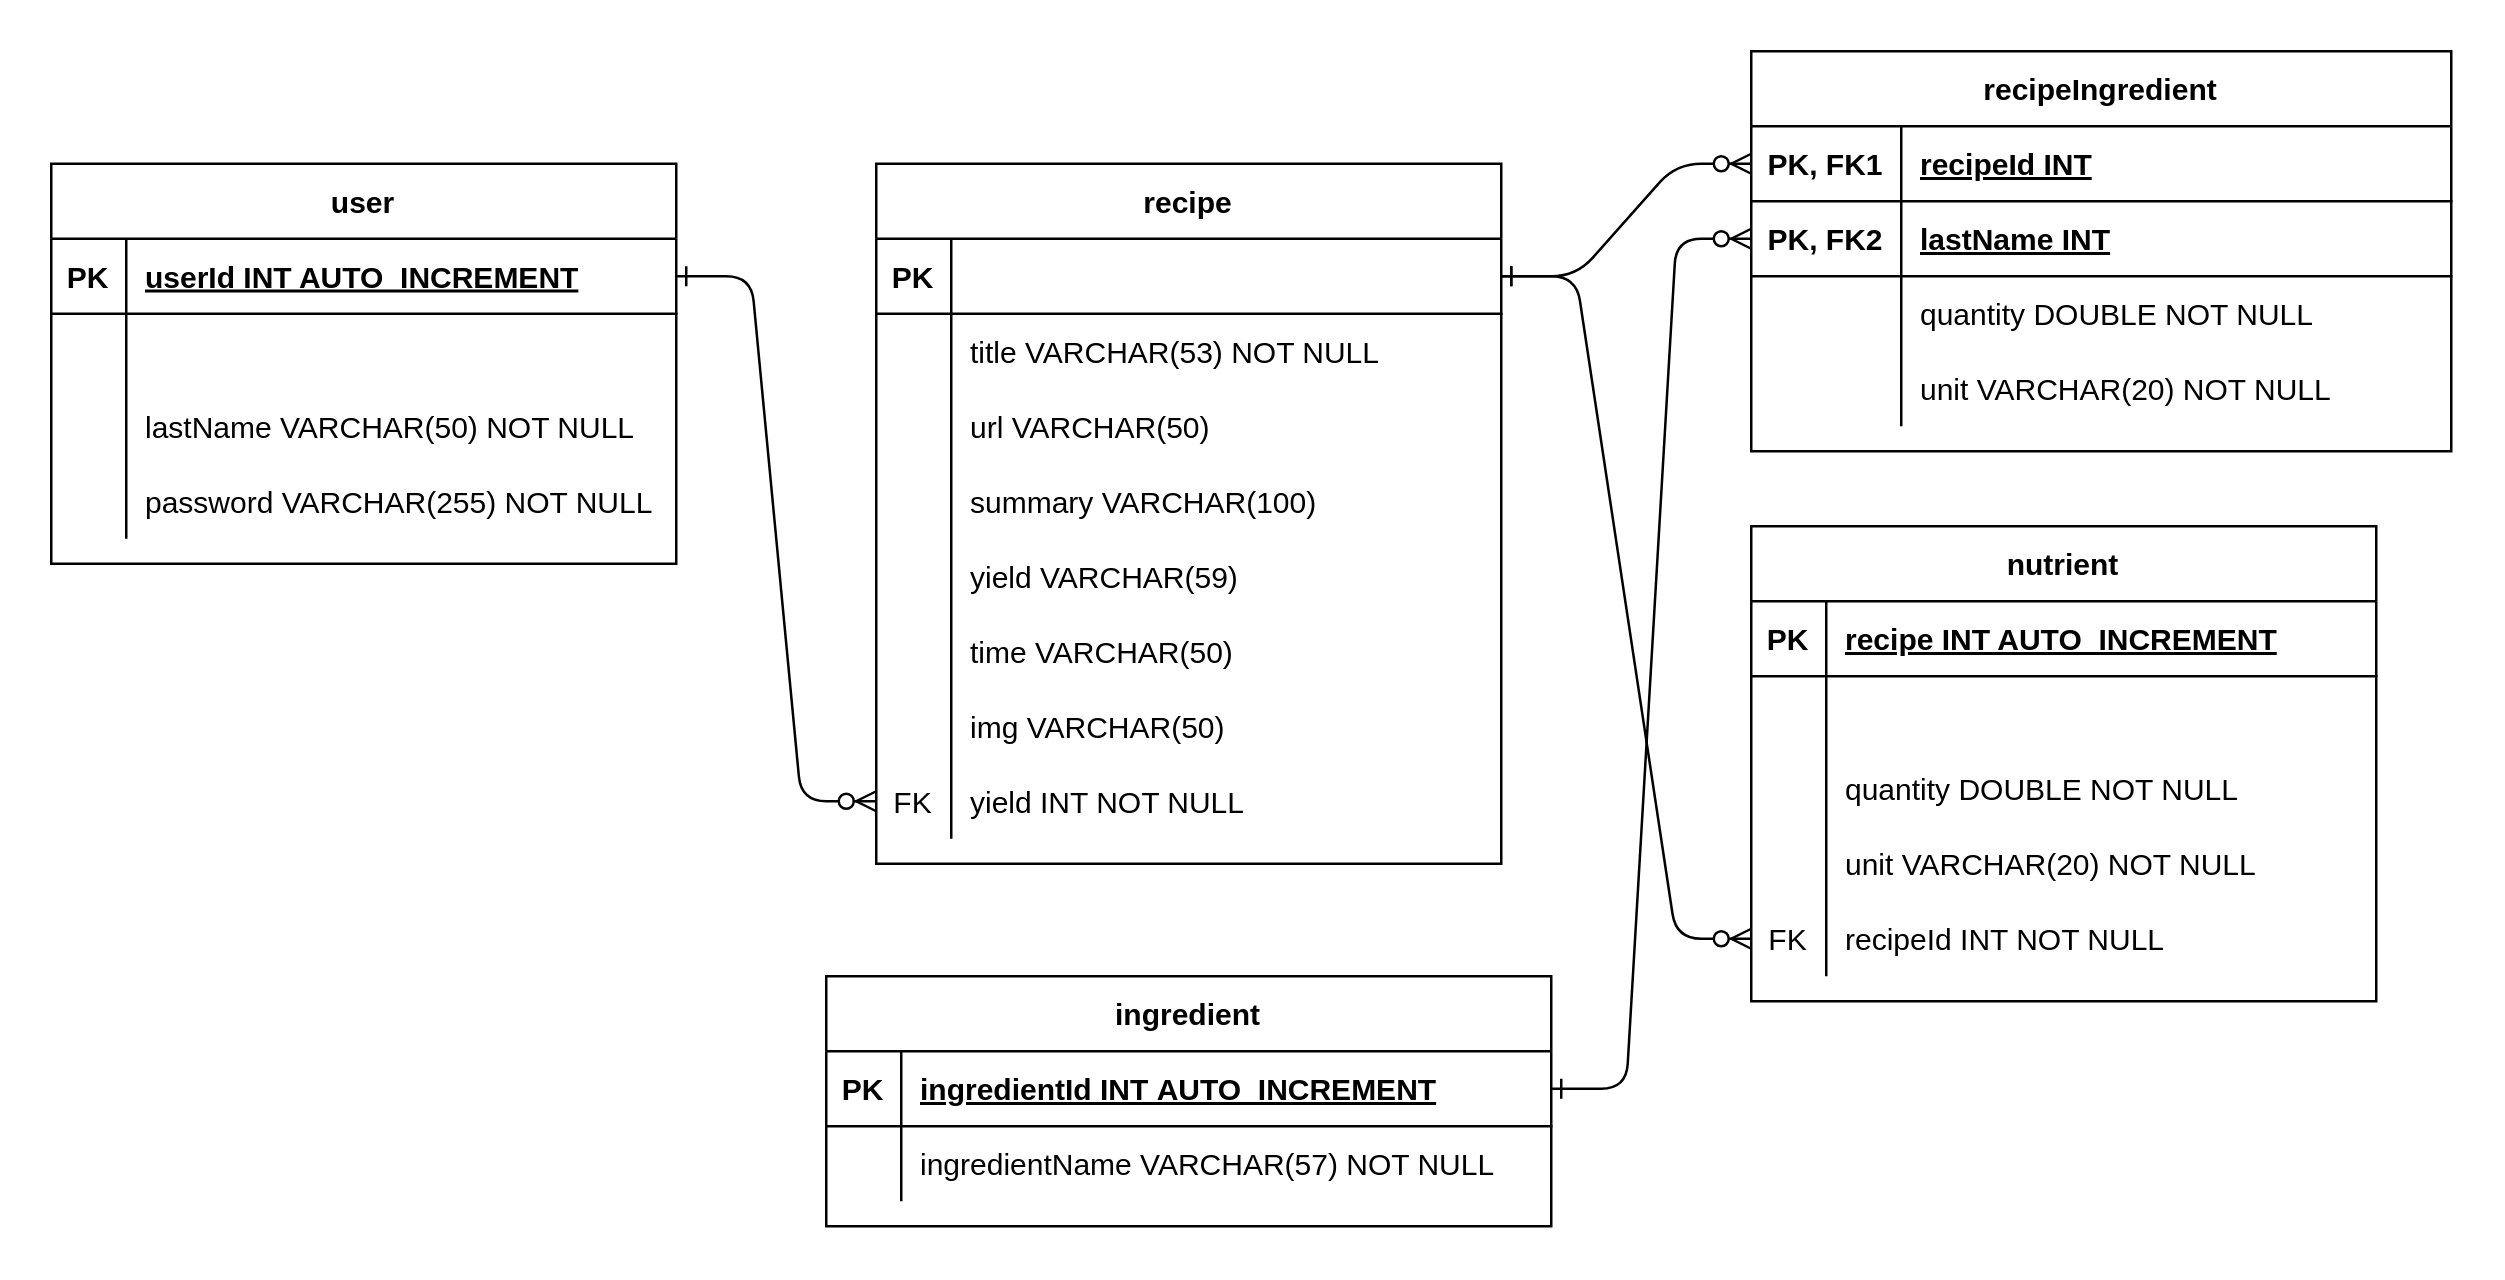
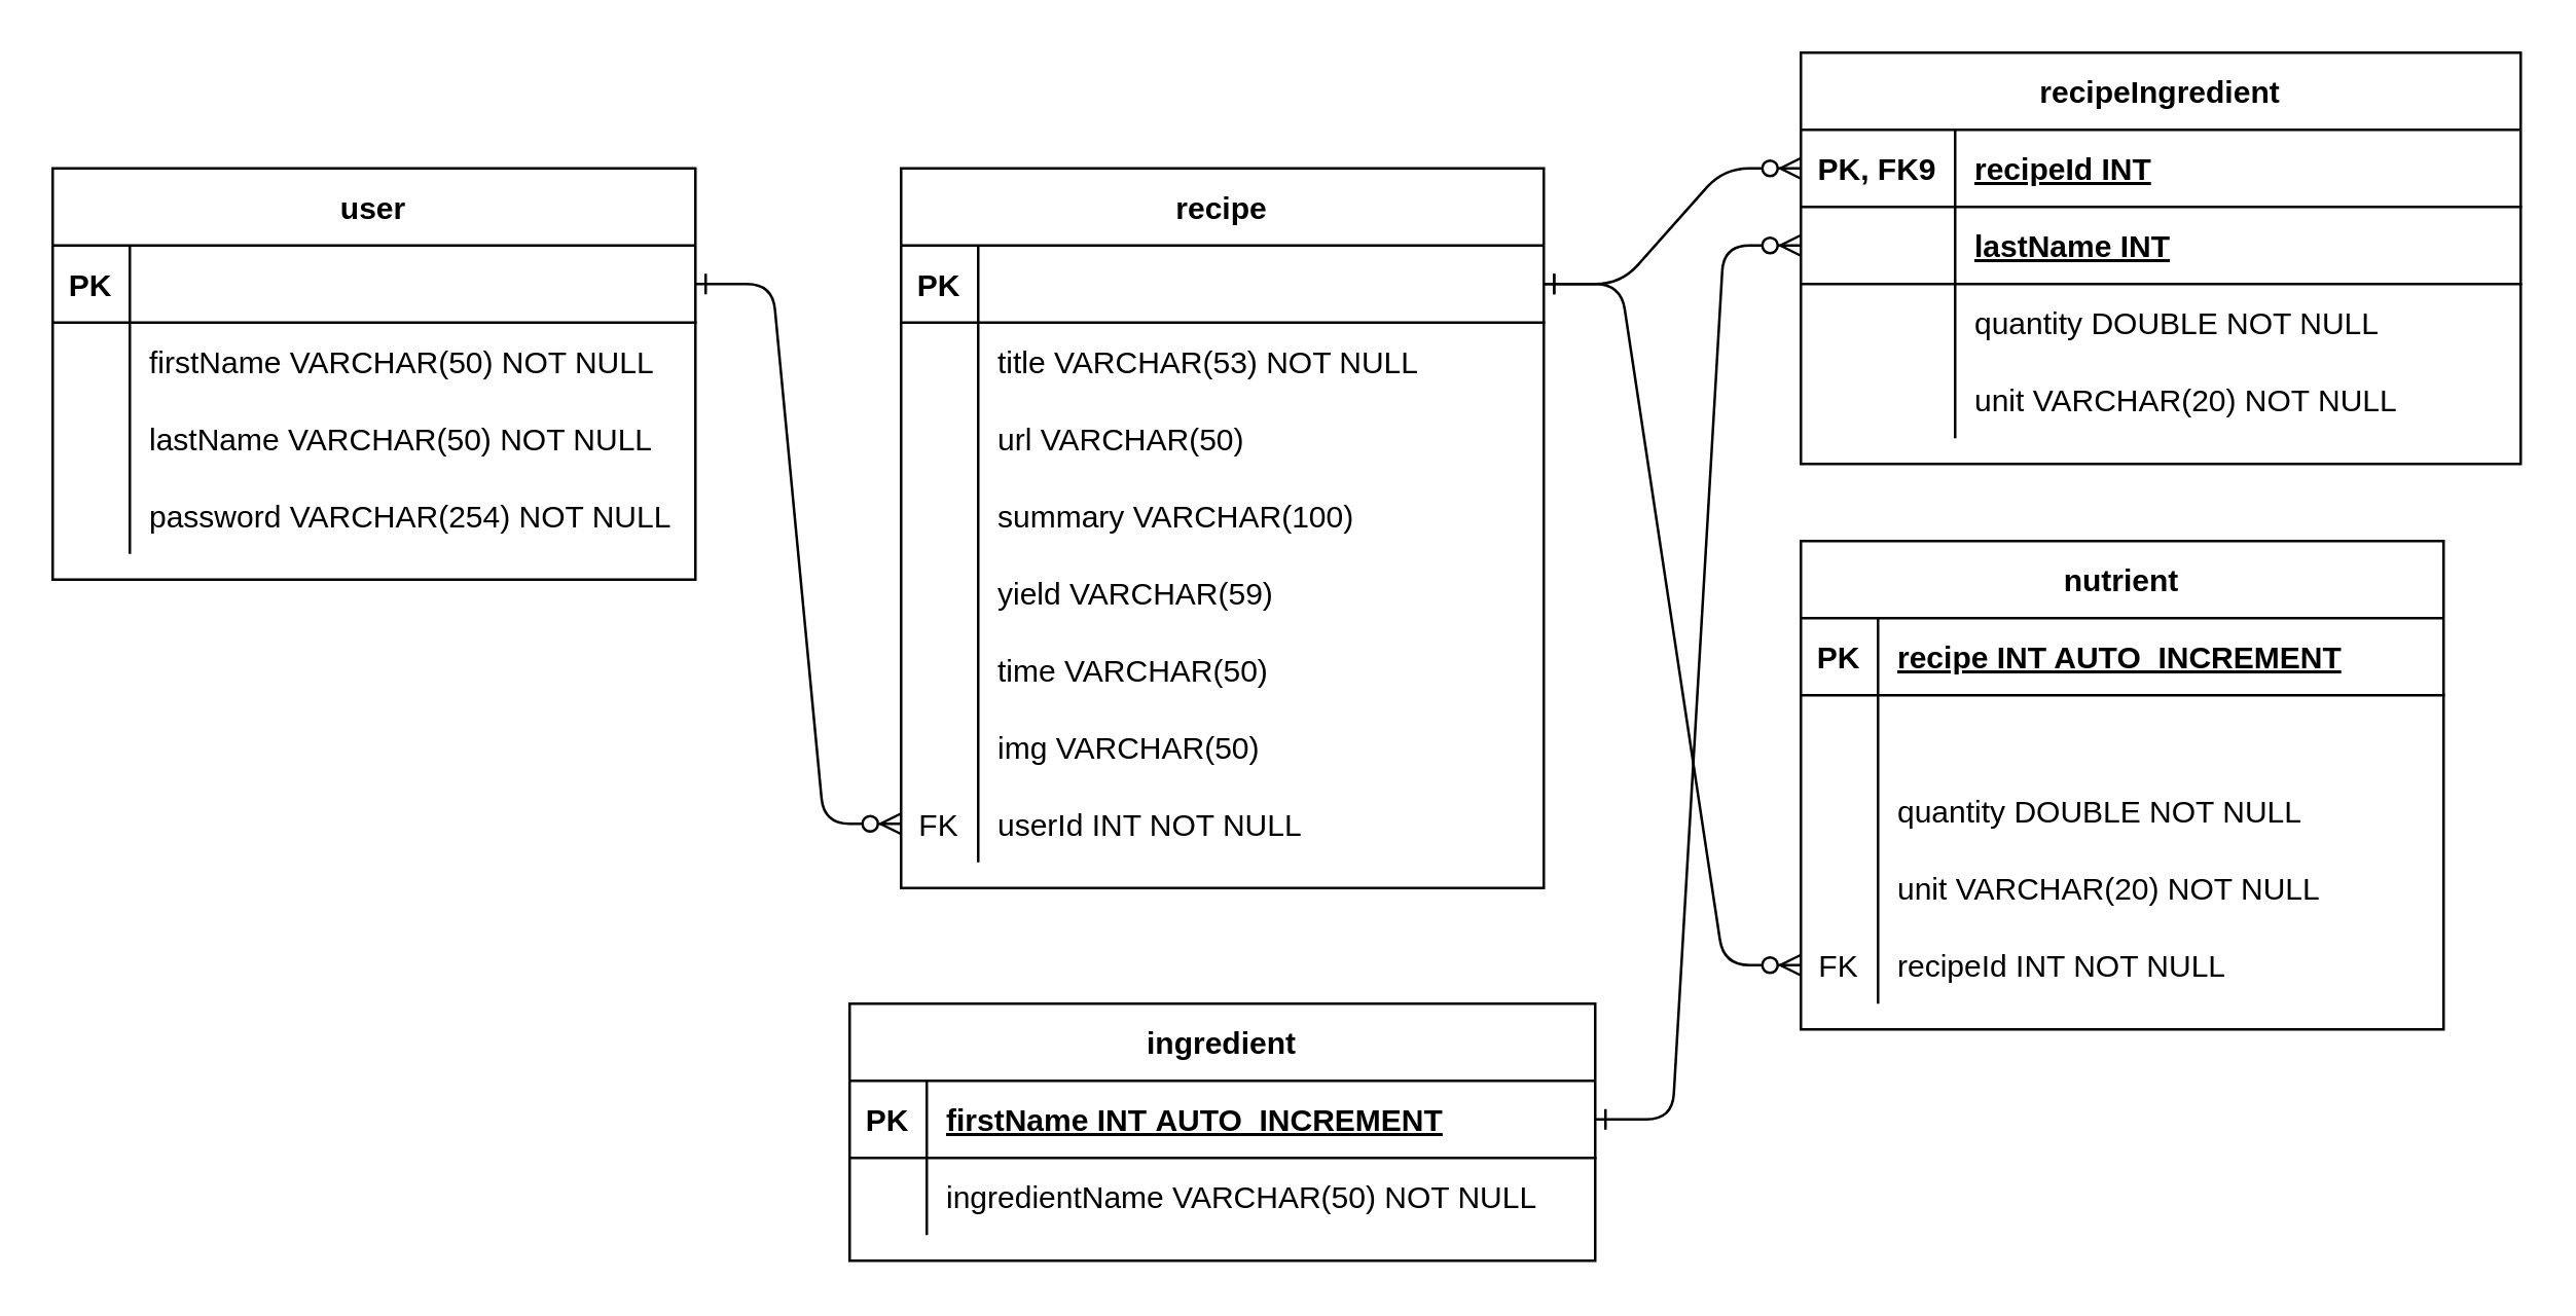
- <mxCell id="51" value="PK, FK1" style="shape=partialRectangle;overflow=hidden;connectable=0;fillColor=none;top=0;left=0;bottom=0;right=0;fontStyle=1;" parent="50" vertex="1"><mxGeometry width="60" height="30" as="geometry"><mxRectangle width="60" height="30" as="alternateBounds" /></mxGeometry></mxCell>
+ <mxCell id="51" value="PK, FK9" style="shape=partialRectangle;overflow=hidden;connectable=0;fillColor=none;top=0;left=0;bottom=0;right=0;fontStyle=1;" parent="50" vertex="1"><mxGeometry width="60" height="30" as="geometry"><mxRectangle width="60" height="30" as="alternateBounds" /></mxGeometry></mxCell>
- <mxCell id="54" value="PK, FK2" style="shape=partialRectangle;overflow=hidden;connectable=0;fillColor=none;top=0;left=0;bottom=0;right=0;fontStyle=1;" parent="53" vertex="1"><mxGeometry width="60" height="30" as="geometry"><mxRectangle width="60" height="30" as="alternateBounds" /></mxGeometry></mxCell>
- <mxCell id="5" value="userId INT AUTO_INCREMENT" style="shape=partialRectangle;overflow=hidden;connectable=0;fillColor=none;top=0;left=0;bottom=0;right=0;align=left;spacingLeft=6;fontStyle=5;" parent="3" vertex="1"><mxGeometry x="30" width="220" height="30" as="geometry"><mxRectangle width="220" height="30" as="alternateBounds" /></mxGeometry></mxCell>
+ <mxCell id="8" value="firstName VARCHAR(50) NOT NULL" style="shape=partialRectangle;overflow=hidden;connectable=0;fillColor=none;top=0;left=0;bottom=0;right=0;align=left;spacingLeft=6;" parent="6" vertex="1"><mxGeometry x="30" width="220" height="30" as="geometry"><mxRectangle width="220" height="30" as="alternateBounds" /></mxGeometry></mxCell>
- <mxCell id="14" value="password VARCHAR(255) NOT NULL" style="shape=partialRectangle;overflow=hidden;connectable=0;fillColor=none;top=0;left=0;bottom=0;right=0;align=left;spacingLeft=6;" parent="12" vertex="1"><mxGeometry x="30" width="220" height="30" as="geometry"><mxRectangle width="220" height="30" as="alternateBounds" /></mxGeometry></mxCell>
+ <mxCell id="14" value="password VARCHAR(254) NOT NULL" style="shape=partialRectangle;overflow=hidden;connectable=0;fillColor=none;top=0;left=0;bottom=0;right=0;align=left;spacingLeft=6;" parent="12" vertex="1"><mxGeometry x="30" width="220" height="30" as="geometry"><mxRectangle width="220" height="30" as="alternateBounds" /></mxGeometry></mxCell>
- <mxCell id="38" value="yield INT NOT NULL" style="shape=partialRectangle;overflow=hidden;connectable=0;fillColor=none;top=0;left=0;bottom=0;right=0;align=left;spacingLeft=6;" parent="36" vertex="1"><mxGeometry x="30" width="220" height="30" as="geometry"><mxRectangle width="220" height="30" as="alternateBounds" /></mxGeometry></mxCell>
+ <mxCell id="38" value="userId INT NOT NULL" style="shape=partialRectangle;overflow=hidden;connectable=0;fillColor=none;top=0;left=0;bottom=0;right=0;align=left;spacingLeft=6;" parent="36" vertex="1"><mxGeometry x="30" width="220" height="30" as="geometry"><mxRectangle width="220" height="30" as="alternateBounds" /></mxGeometry></mxCell>
- <mxCell id="42" value="ingredientId INT AUTO_INCREMENT" style="shape=partialRectangle;overflow=hidden;connectable=0;fillColor=none;top=0;left=0;bottom=0;right=0;align=left;spacingLeft=6;fontStyle=5;" parent="40" vertex="1"><mxGeometry x="30" width="260" height="30" as="geometry"><mxRectangle width="260" height="30" as="alternateBounds" /></mxGeometry></mxCell>
+ <mxCell id="42" value="firstName INT AUTO_INCREMENT" style="shape=partialRectangle;overflow=hidden;connectable=0;fillColor=none;top=0;left=0;bottom=0;right=0;align=left;spacingLeft=6;fontStyle=5;" parent="40" vertex="1"><mxGeometry x="30" width="260" height="30" as="geometry"><mxRectangle width="260" height="30" as="alternateBounds" /></mxGeometry></mxCell>
- <mxCell id="45" value="ingredientName VARCHAR(57) NOT NULL" style="shape=partialRectangle;overflow=hidden;connectable=0;fillColor=none;top=0;left=0;bottom=0;right=0;align=left;spacingLeft=6;" parent="43" vertex="1"><mxGeometry x="30" width="260" height="30" as="geometry"><mxRectangle width="260" height="30" as="alternateBounds" /></mxGeometry></mxCell>
+ <mxCell id="45" value="ingredientName VARCHAR(50) NOT NULL" style="shape=partialRectangle;overflow=hidden;connectable=0;fillColor=none;top=0;left=0;bottom=0;right=0;align=left;spacingLeft=6;" parent="43" vertex="1"><mxGeometry x="30" width="260" height="30" as="geometry"><mxRectangle width="260" height="30" as="alternateBounds" /></mxGeometry></mxCell>
